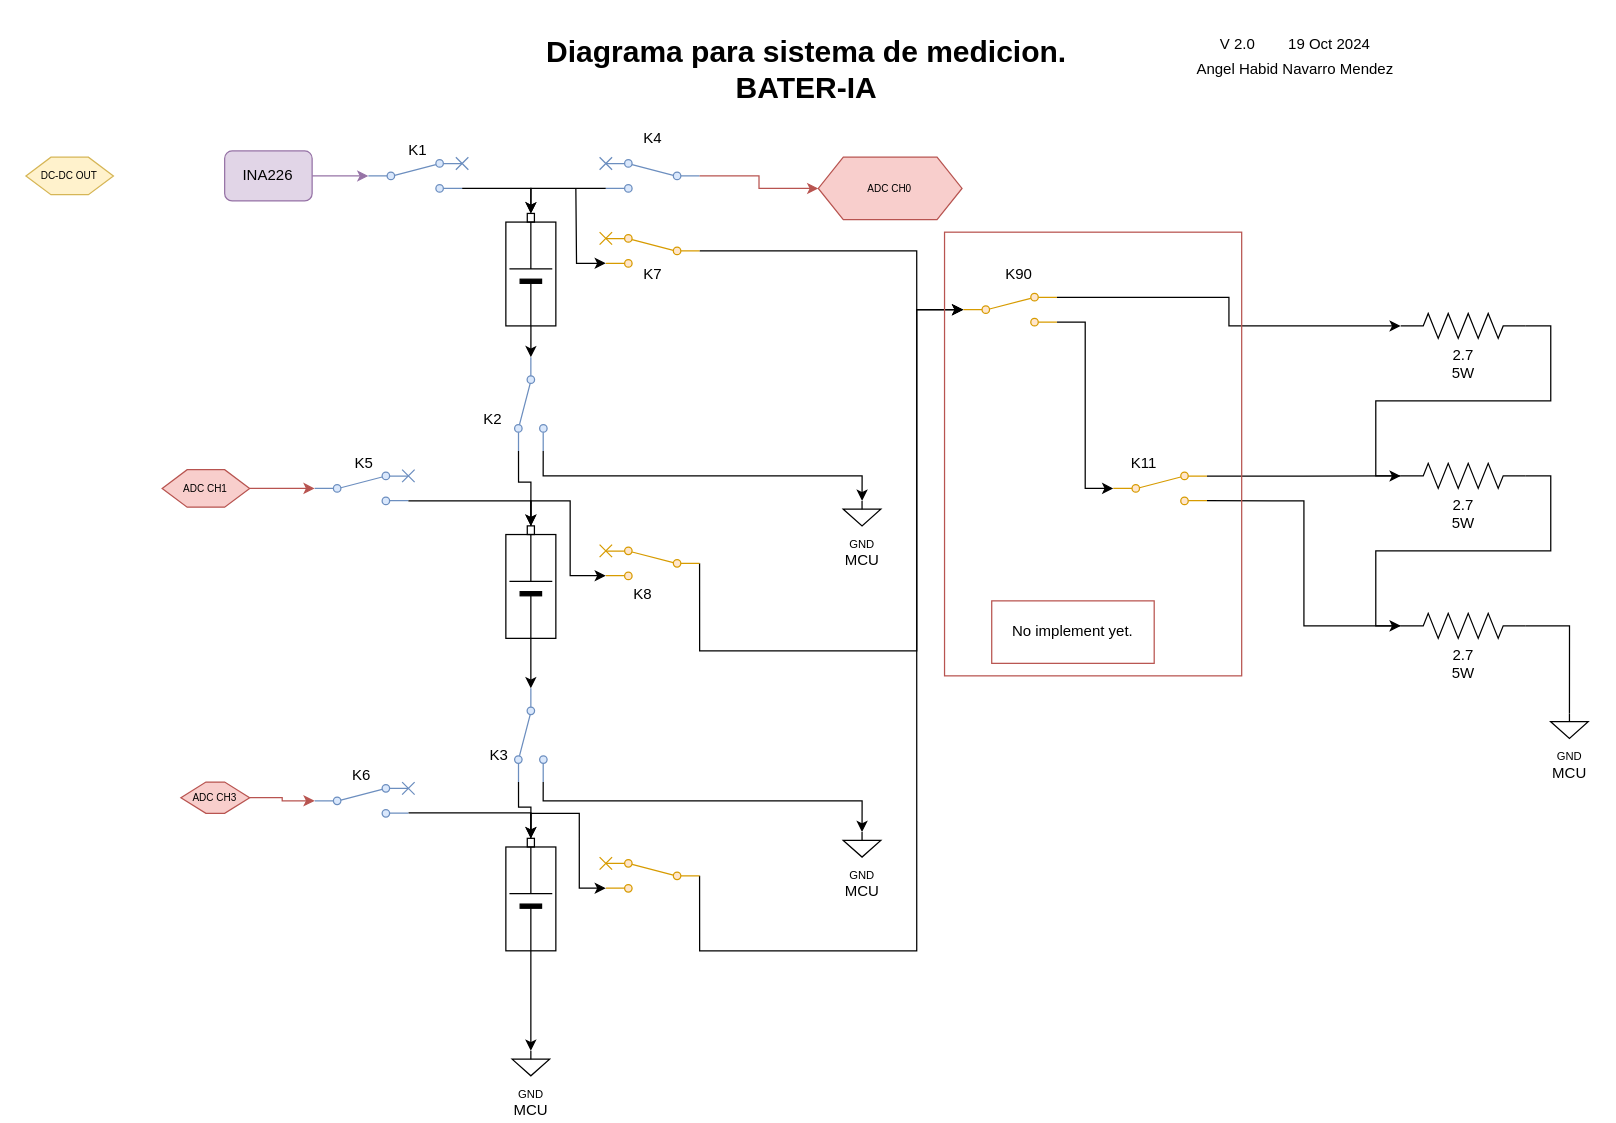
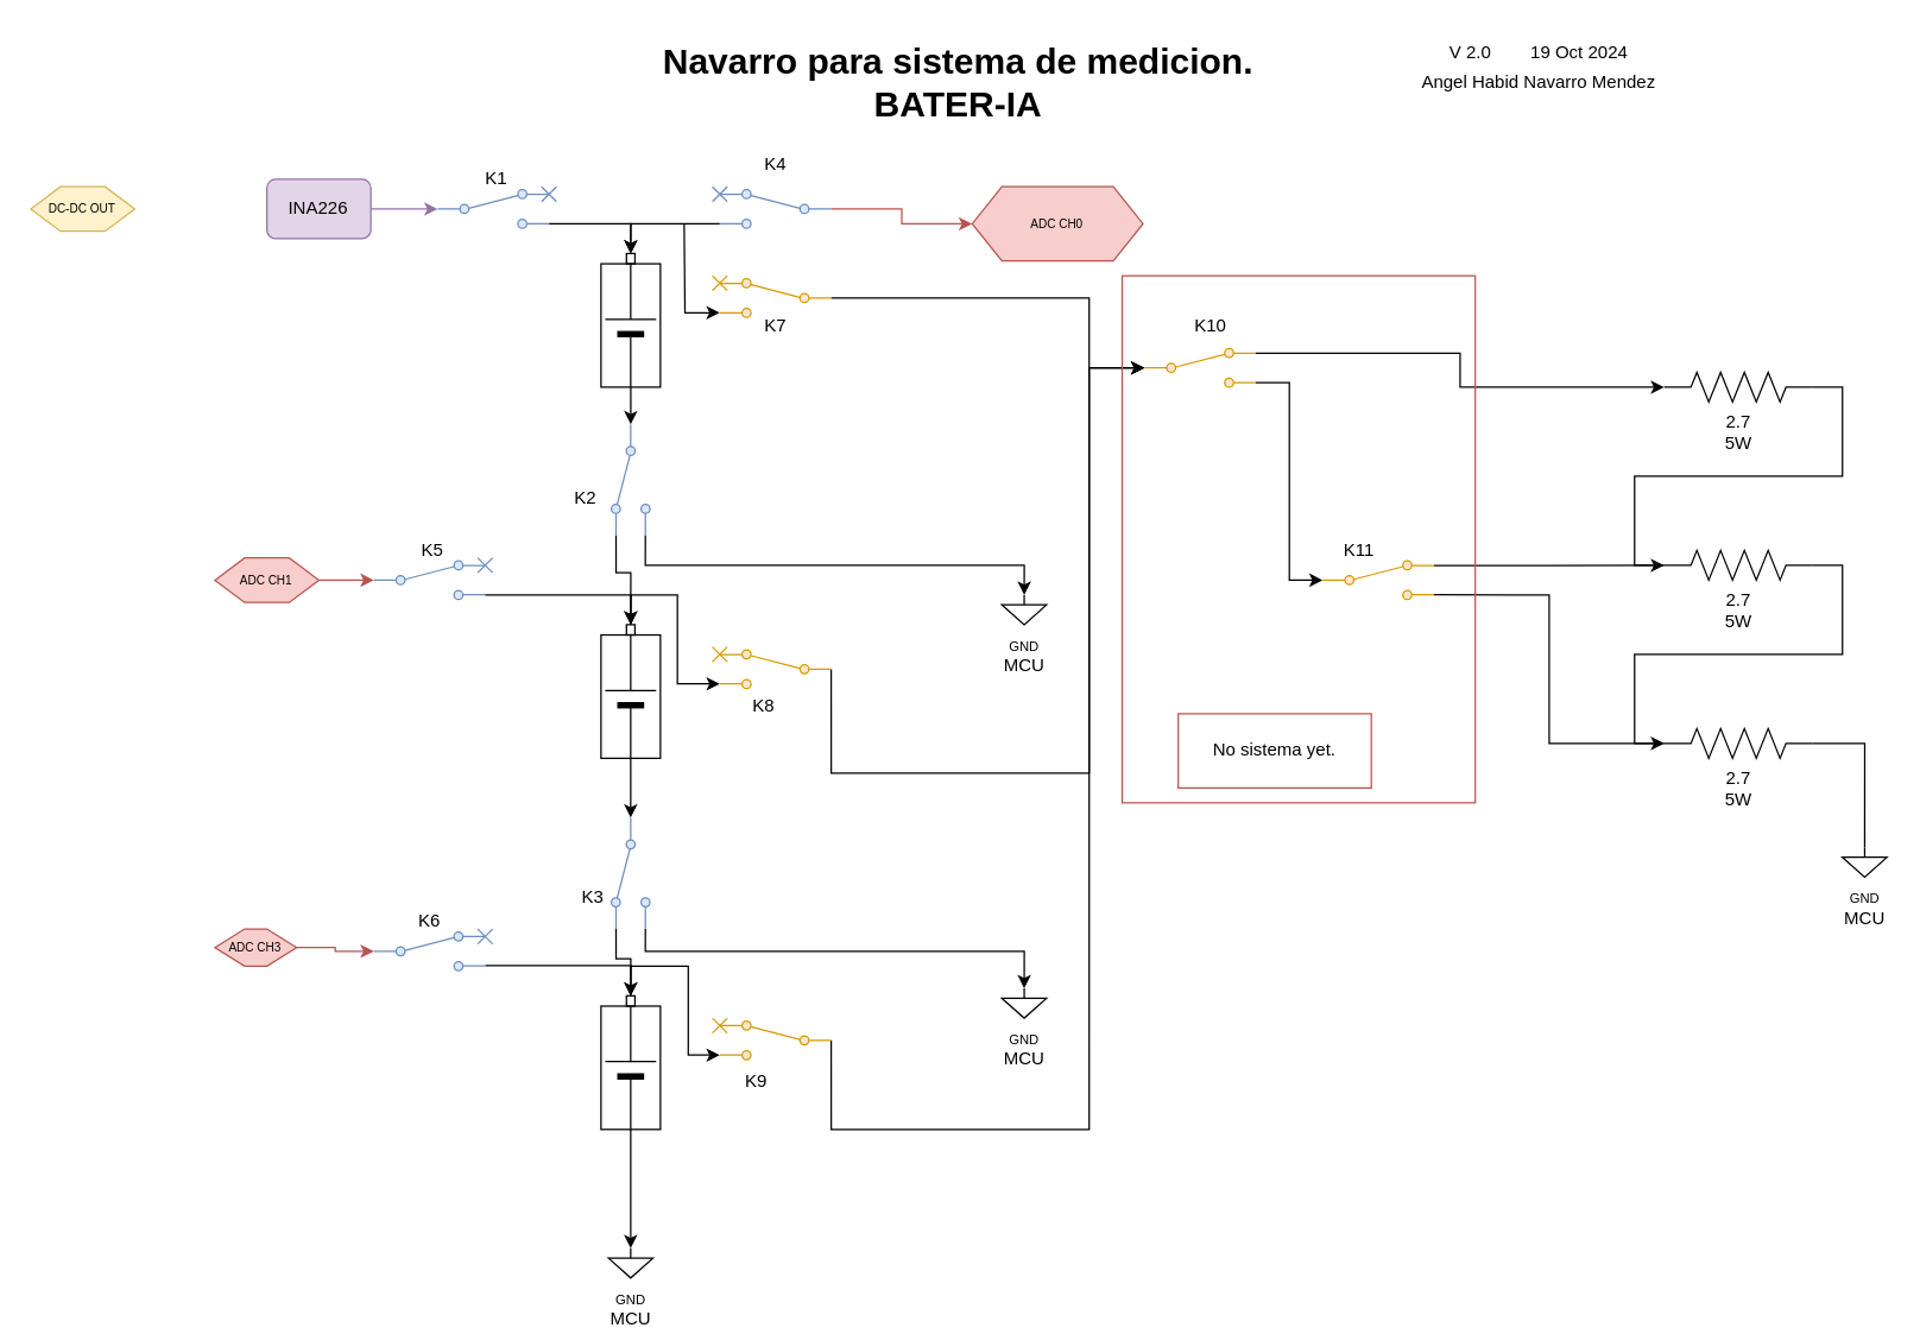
- <mxCell id="2" value="&lt;h1 style=&quot;margin-top: 0px;&quot;&gt;Diagrama para sistema de medicion. BATER-IA&lt;/h1&gt;" style="text;html=1;whiteSpace=wrap;overflow=hidden;rounded=0;align=center;" parent="1" vertex="1"><mxGeometry x="405.25" width="480" height="70" as="geometry" y="20" /></mxCell>
+ <mxCell id="2" value="&lt;h1 style=&quot;margin-top: 0px;&quot;&gt;Navarro para sistema de medicion. BATER-IA&lt;/h1&gt;" style="text;html=1;whiteSpace=wrap;overflow=hidden;rounded=0;align=center;" parent="1" vertex="1"><mxGeometry x="405.25" width="480" height="70" as="geometry" y="20" /></mxCell>
- <mxCell id="85" value="K90" style="text;html=1;align=center;verticalAlign=middle;whiteSpace=wrap;rounded=0;" parent="1" vertex="1"><mxGeometry x="785.25" y="204" width="60" height="30" as="geometry" /></mxCell>
+ <mxCell id="85" value="K10" style="text;html=1;align=center;verticalAlign=middle;whiteSpace=wrap;rounded=0;" parent="1" vertex="1"><mxGeometry x="785.25" y="204" width="60" height="30" as="geometry" /></mxCell>
- <mxCell id="39" value="ADC CH1" style="shape=hexagon;perimeter=hexagonPerimeter2;whiteSpace=wrap;html=1;fixedSize=1;fontSize=8;fillColor=#f8cecc;strokeColor=#b85450;" parent="1" vertex="1"><mxGeometry x="129.25" y="375" width="70" height="30" as="geometry" /></mxCell>
+ <mxCell id="39" value="ADC CH1" style="shape=hexagon;perimeter=hexagonPerimeter2;whiteSpace=wrap;html=1;fixedSize=1;fontSize=8;fillColor=#f8cecc;strokeColor=#b85450;" parent="1" vertex="1"><mxGeometry x="144.25" y="375" width="70" height="30" as="geometry" /></mxCell>
- <mxCell id="88" value="No implement yet." style="text;html=1;align=center;verticalAlign=middle;whiteSpace=wrap;rounded=0;fillColor=none;strokeColor=#b85450;" parent="1" vertex="1"><mxGeometry x="793" y="480" width="130" height="50" as="geometry" /></mxCell>
+ <mxCell id="88" value="No sistema yet." style="text;html=1;align=center;verticalAlign=middle;whiteSpace=wrap;rounded=0;fillColor=none;strokeColor=#b85450;" parent="1" vertex="1"><mxGeometry x="793" y="480" width="130" height="50" as="geometry" /></mxCell>
+ <mxCell id="84" value="K9" style="text;html=1;align=center;verticalAlign=middle;whiteSpace=wrap;rounded=0;" parent="1" vertex="1"><mxGeometry x="479.25" y="713" width="60" height="30" as="geometry" /></mxCell>
